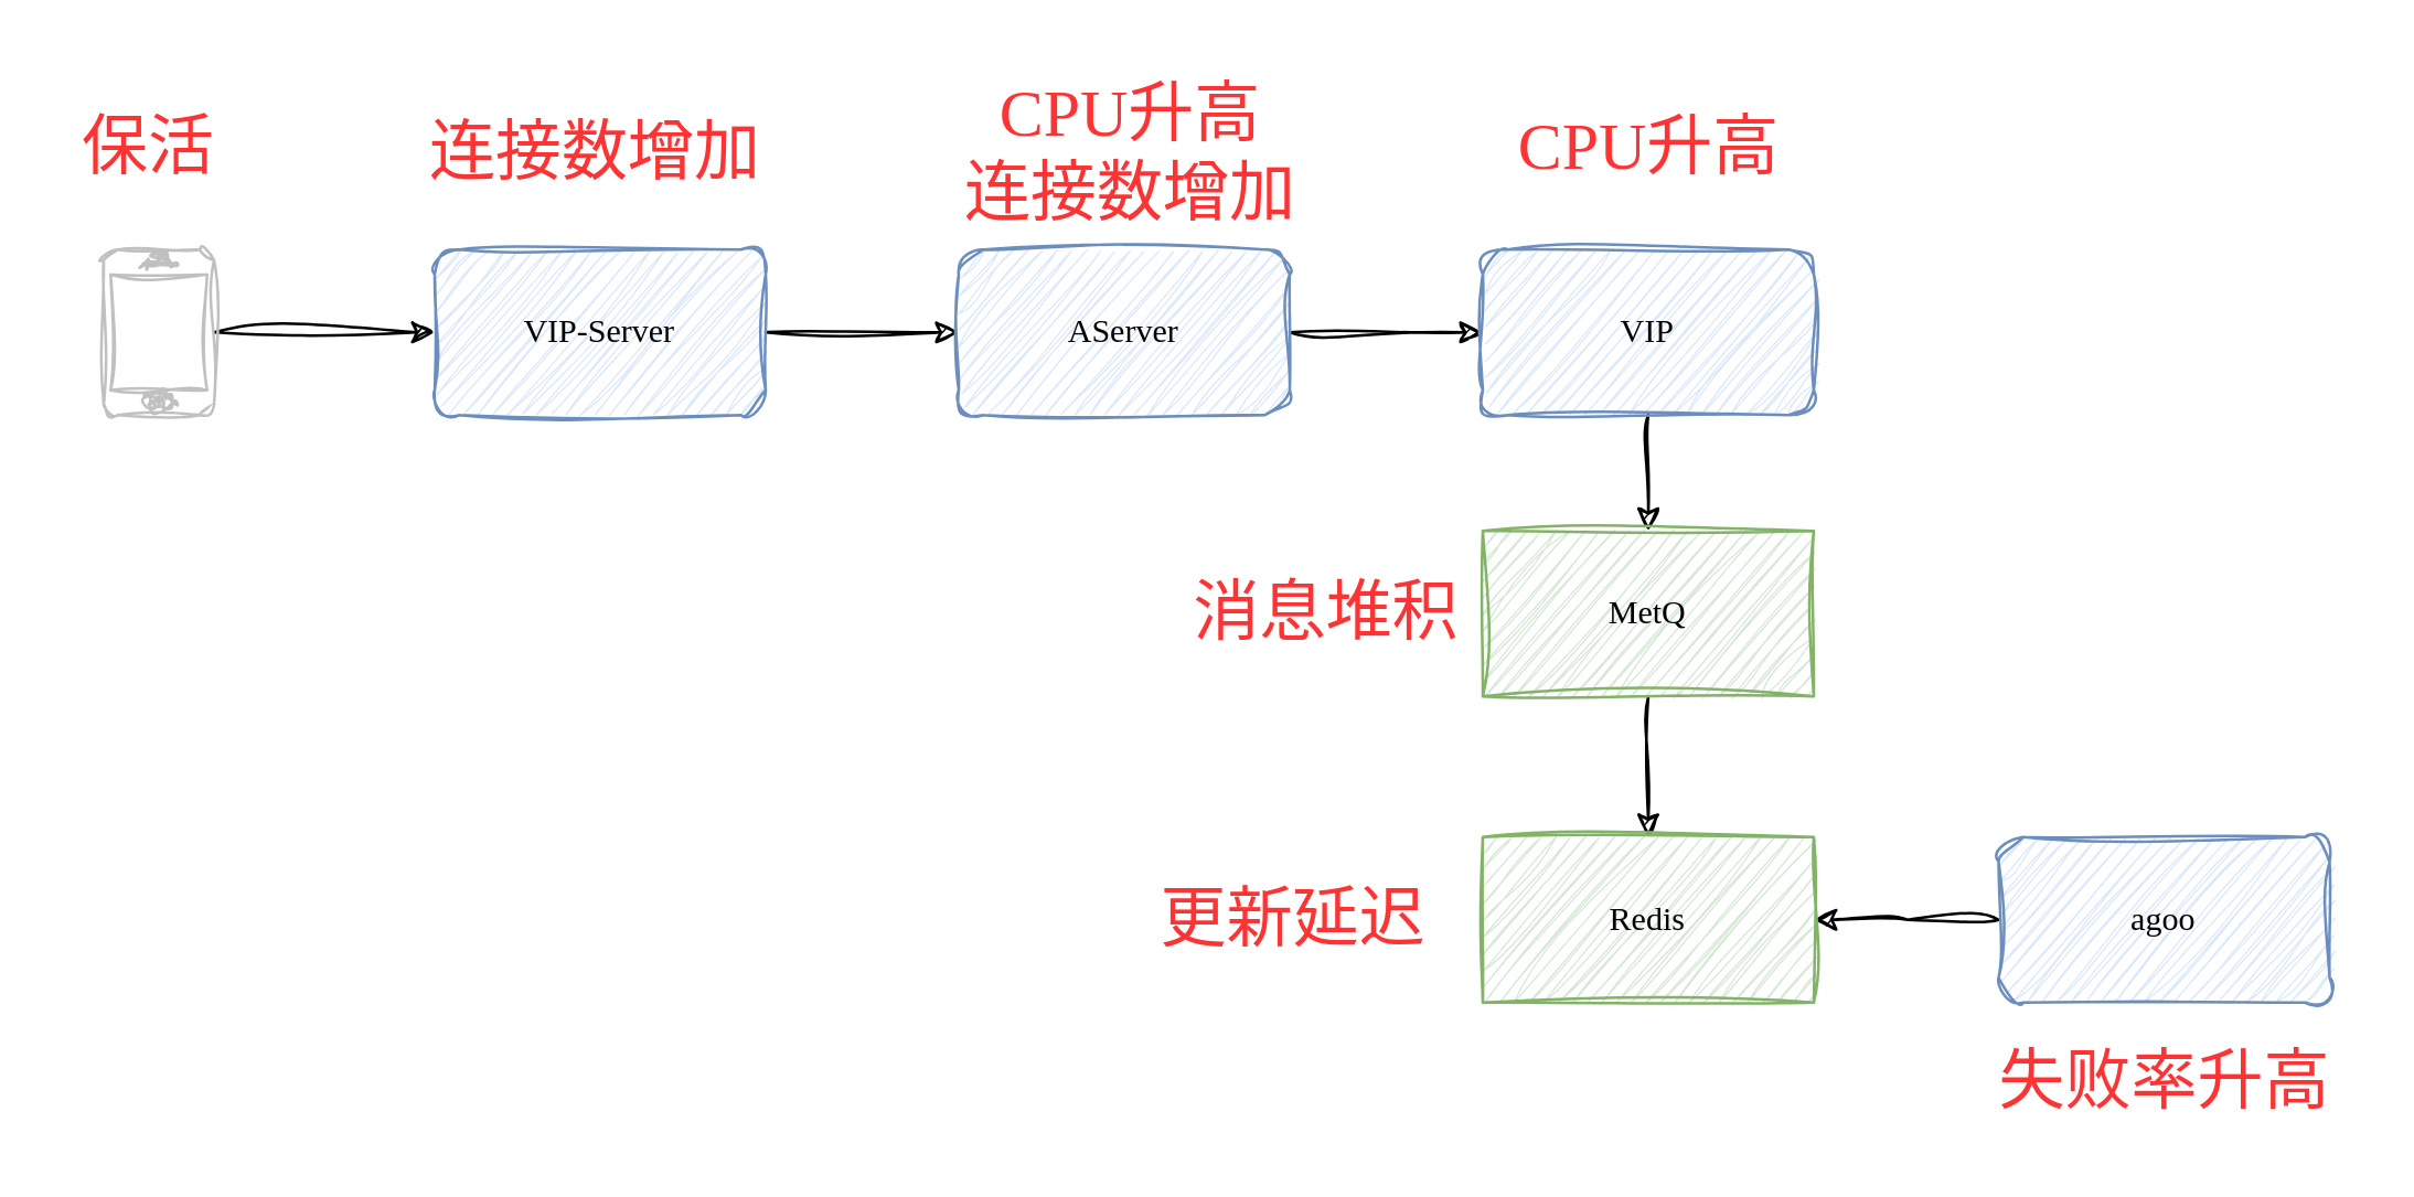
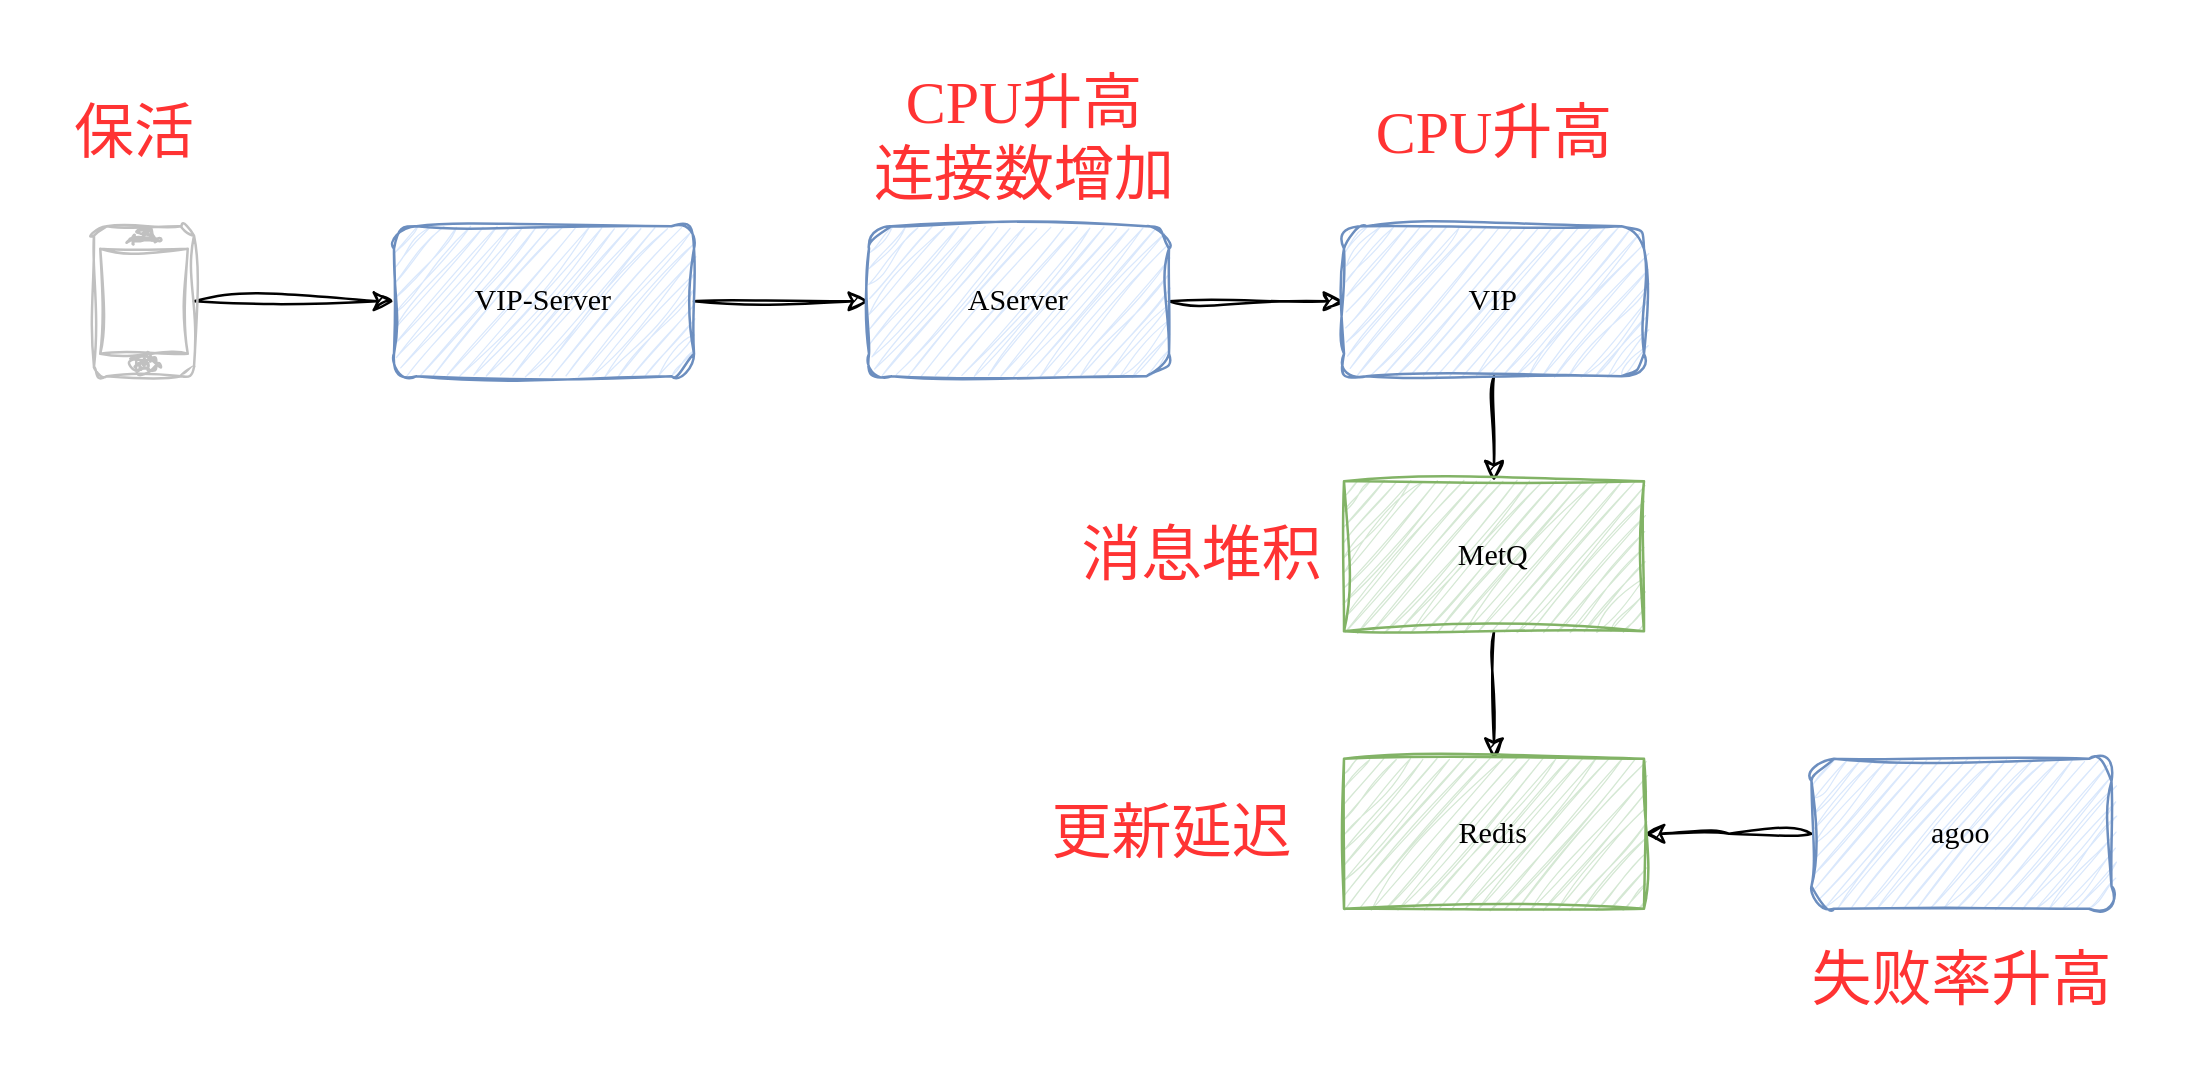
- <mxCell id="15" value="&lt;font color=&quot;#ff3333&quot; style=&quot;font-size: 24px;&quot;&gt;连接数增加&lt;/font&gt;" style="text;html=1;align=center;verticalAlign=middle;resizable=0;points=[];autosize=1;strokeColor=none;fillColor=none;fontFamily=Architects Daughter;fontSource=https%3A%2F%2Ffonts.googleapis.com%2Fcss%3Ffamily%3DArchitects%2BDaughter;" parent="1" vertex="1"><mxGeometry x="146" y="34" width="138" height="41" as="geometry" /></mxCell>
